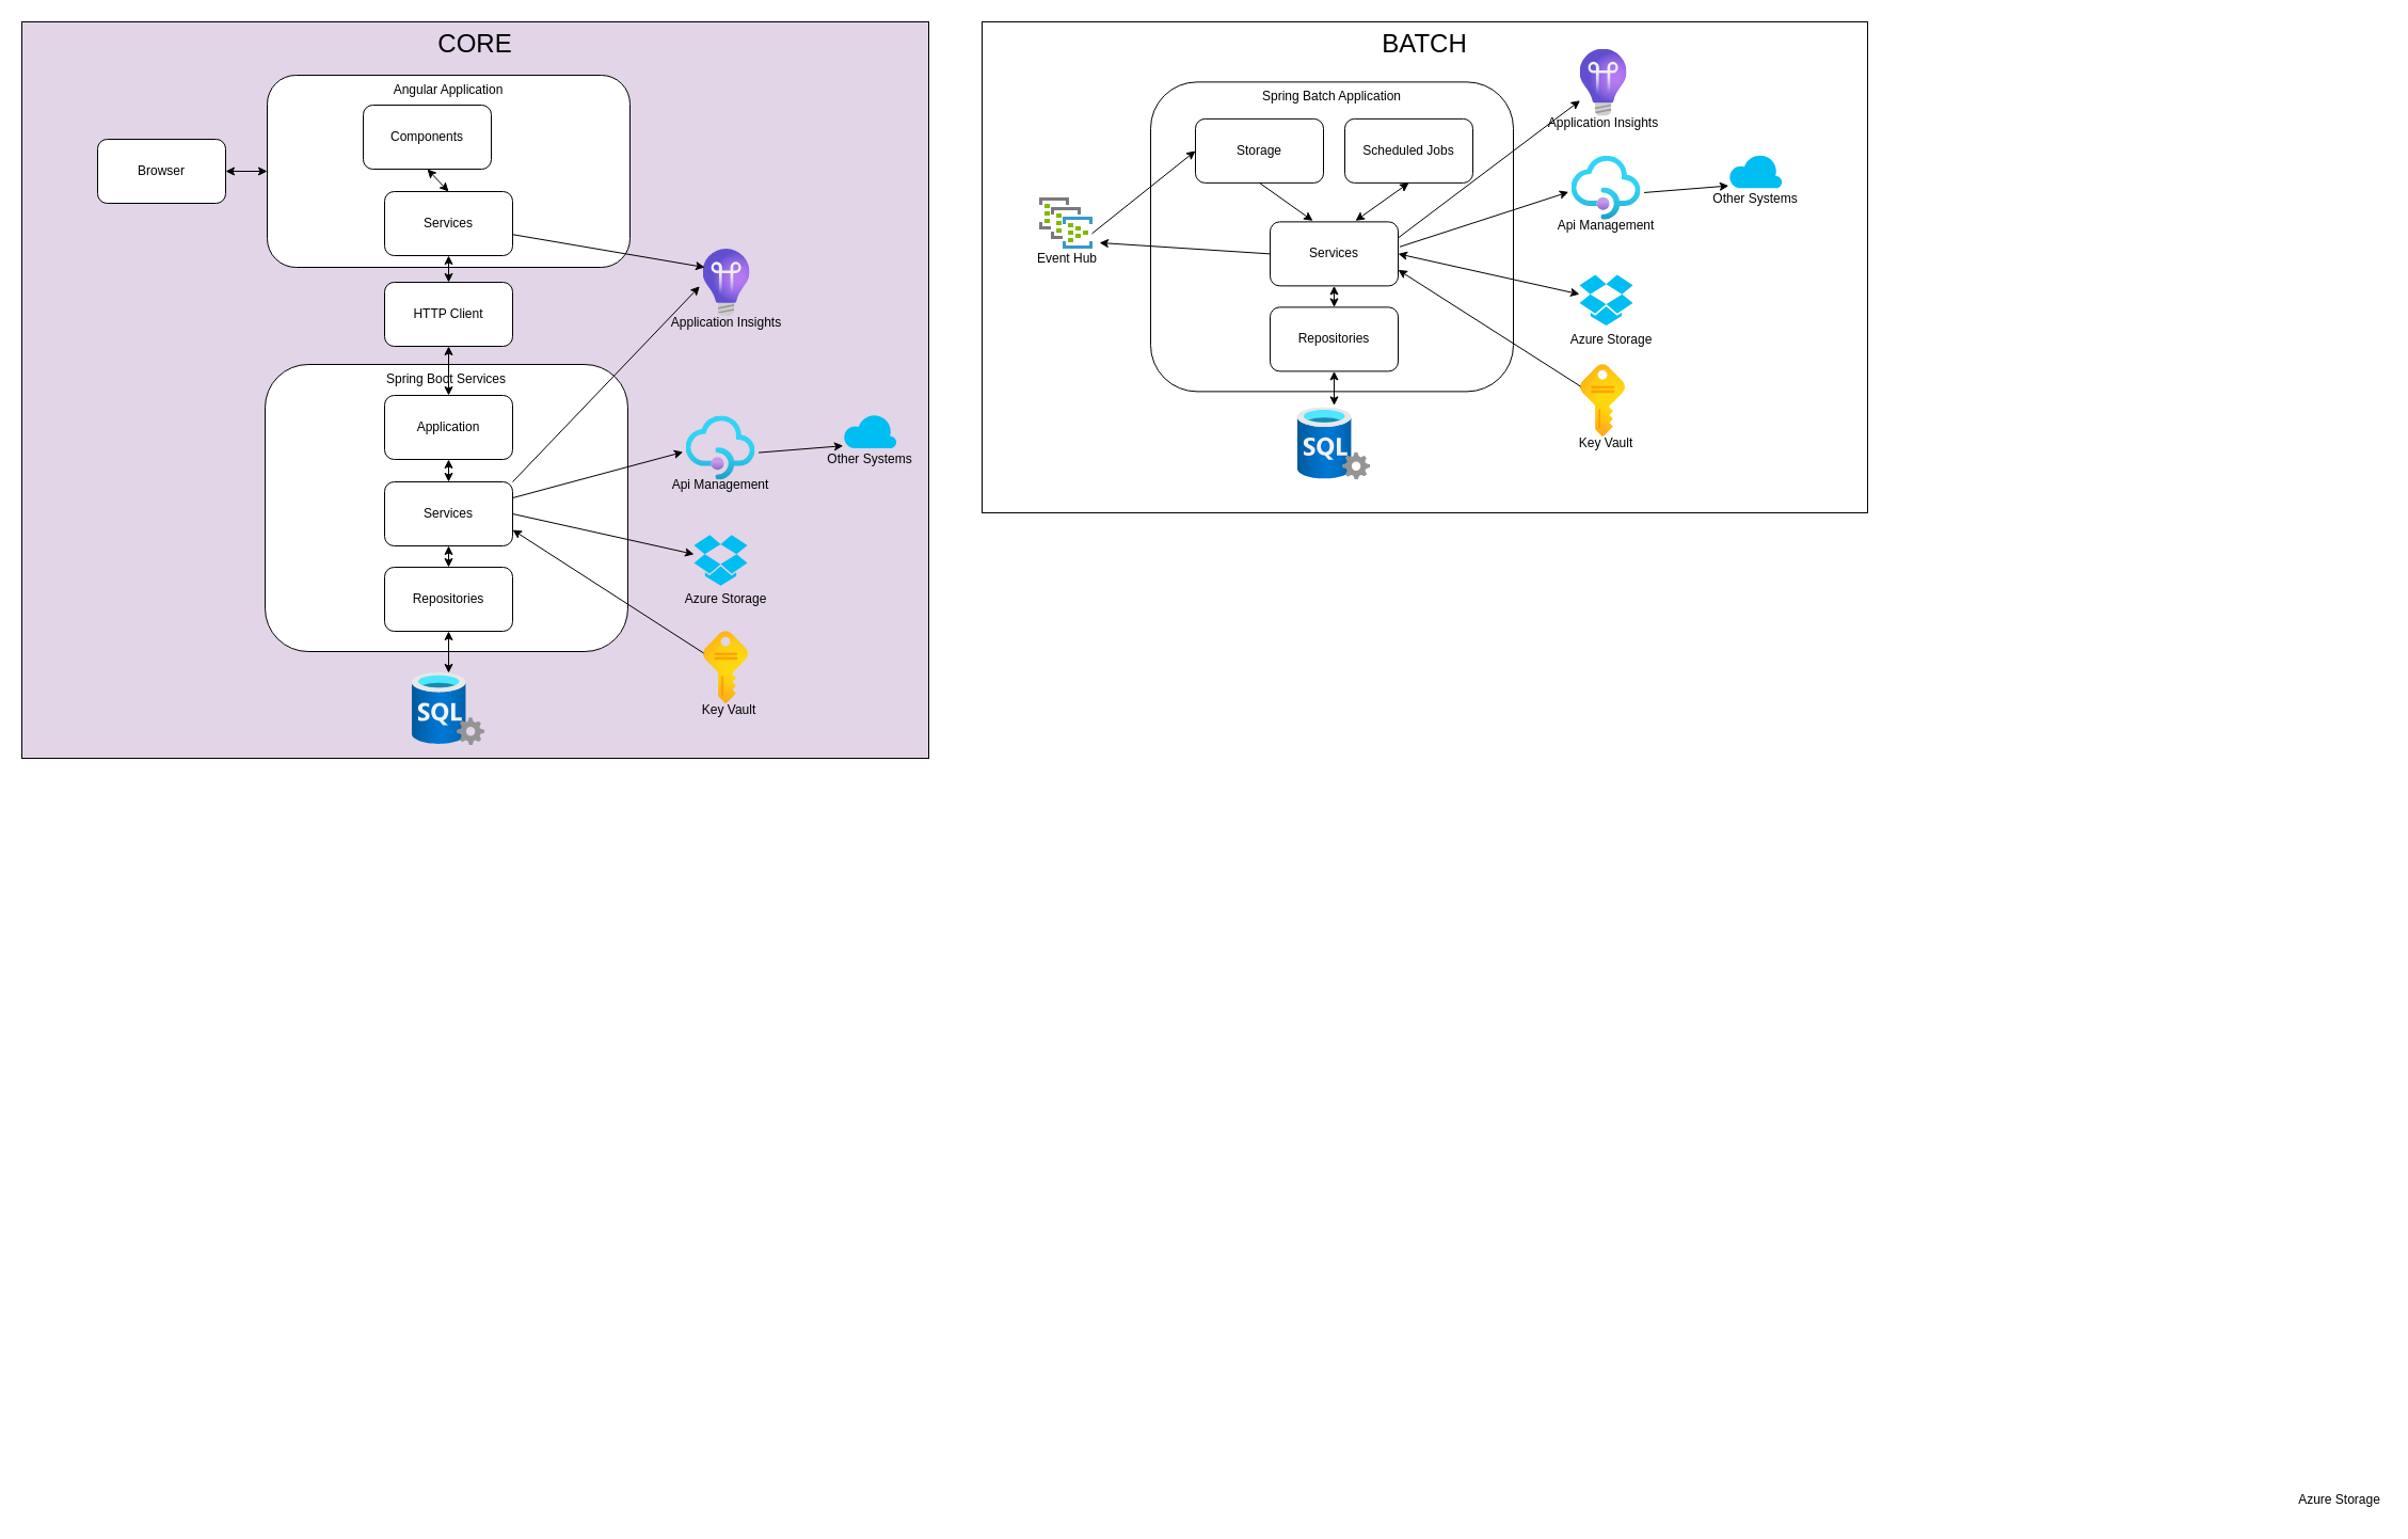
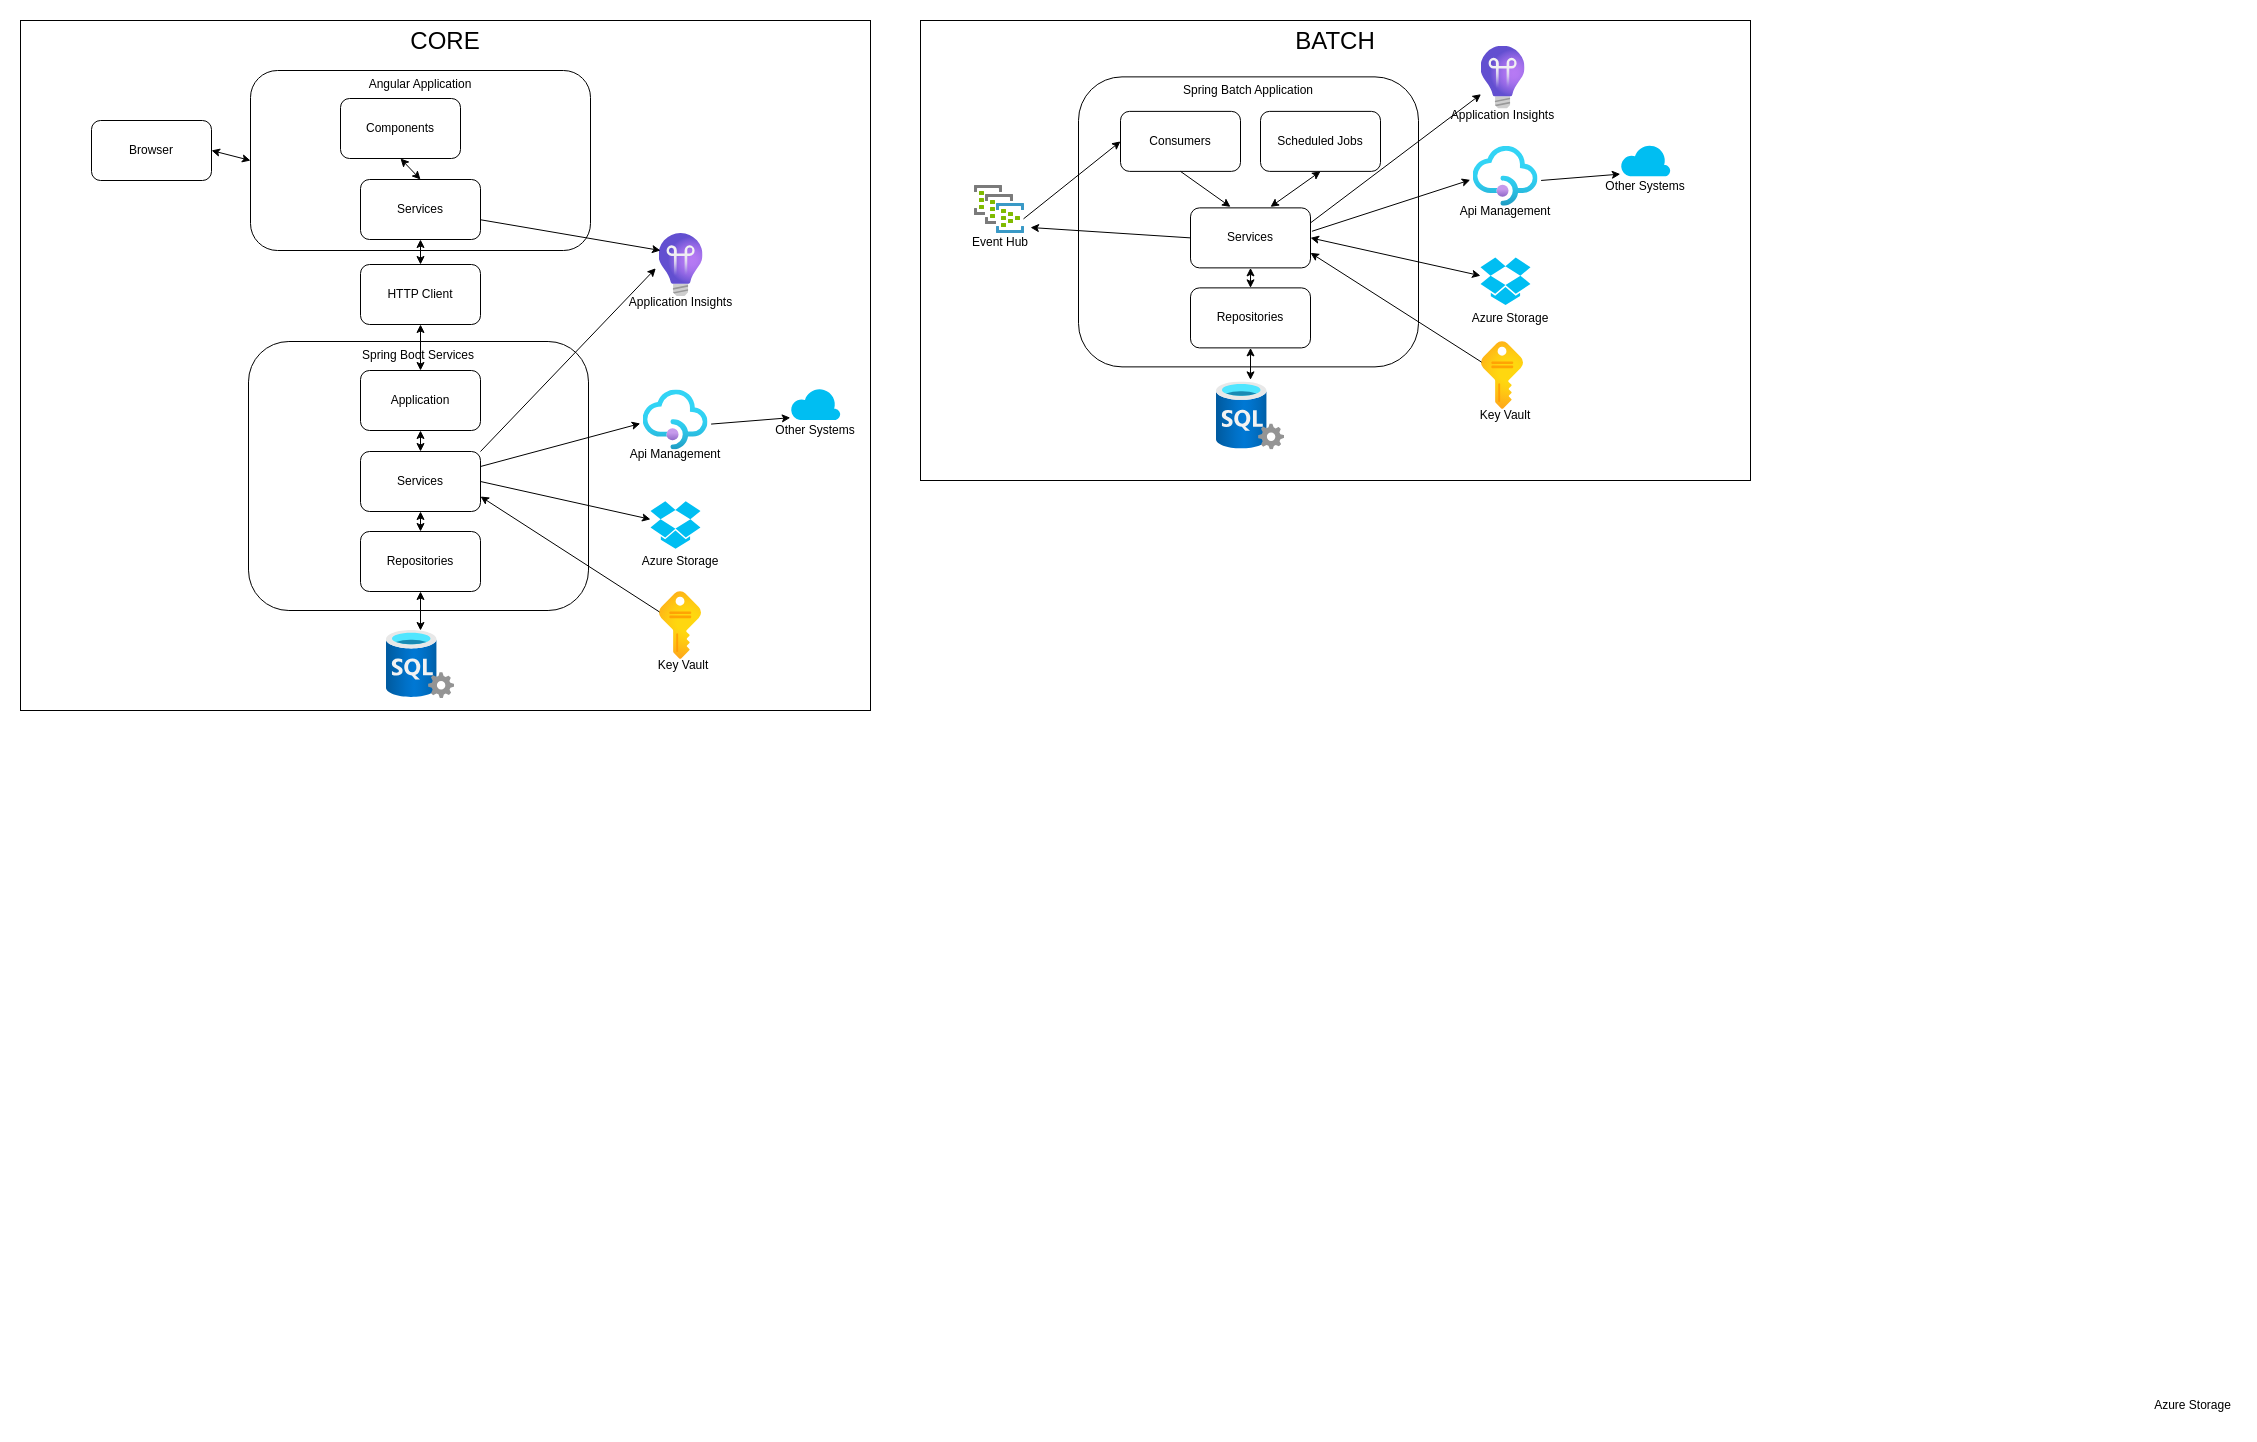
- <mxCell id="2" value="CORE" style="rounded=0;whiteSpace=wrap;html=1;fontSize=24;verticalAlign=top;fillColor=#e1d5e7;" parent="1" vertex="1"><mxGeometry x="20" y="20" width="850" height="690" as="geometry" /></mxCell>
+ <mxCell id="2" value="CORE" style="rounded=0;whiteSpace=wrap;html=1;fontSize=24;verticalAlign=top;" parent="1" vertex="1"><mxGeometry x="20" y="20" width="850" height="690" as="geometry" /></mxCell>
- <mxCell id="46" value="Storage" style="rounded=1;whiteSpace=wrap;html=1;fontSize=12;fillColor=none;" parent="1" vertex="1"><mxGeometry x="1120" y="110.88" width="120" height="60" as="geometry" /></mxCell>
+ <mxCell id="46" value="Consumers" style="rounded=1;whiteSpace=wrap;html=1;fontSize=12;fillColor=none;" parent="1" vertex="1"><mxGeometry x="1120" y="110.88" width="120" height="60" as="geometry" /></mxCell>
- <mxCell id="4" value="Browser" style="rounded=1;whiteSpace=wrap;html=1;" parent="1" vertex="1"><mxGeometry x="91" y="130" width="120" height="60" as="geometry" /></mxCell>
+ <mxCell id="4" value="Browser" style="rounded=1;whiteSpace=wrap;html=1;" parent="1" vertex="1"><mxGeometry x="91" y="120" width="120" height="60" as="geometry" /></mxCell>
